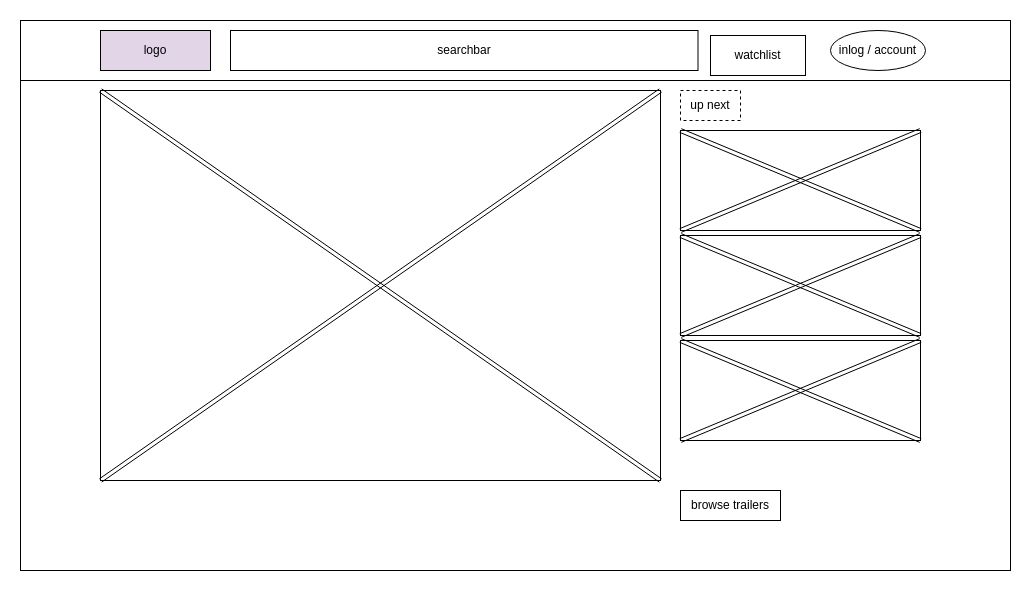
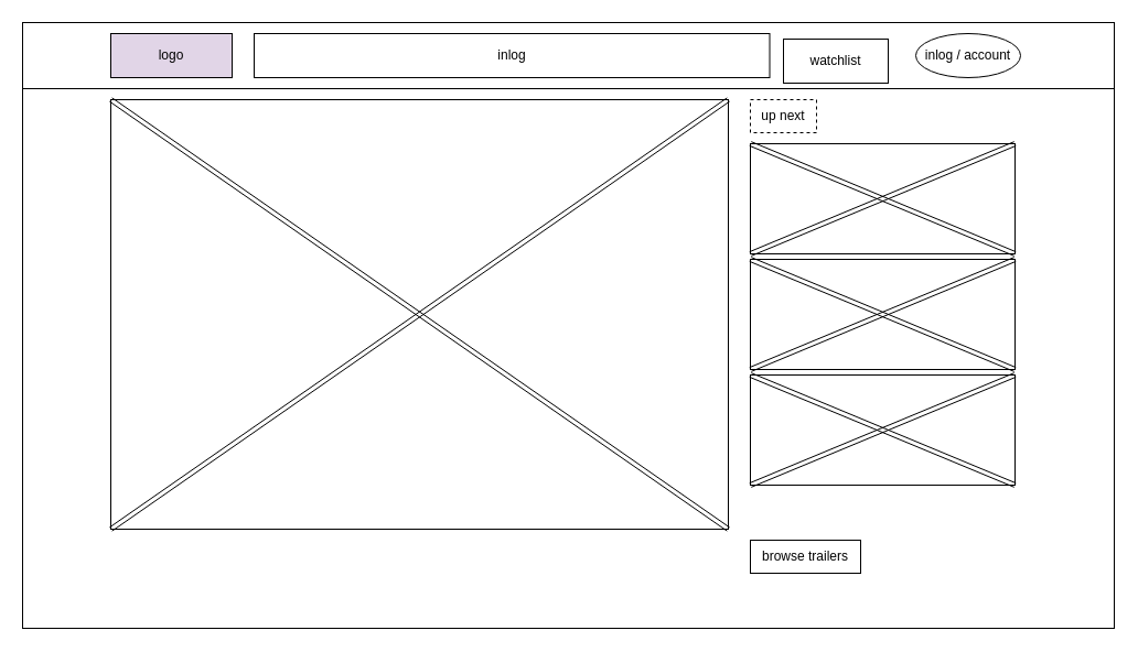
- <mxCell id="6" value="searchbar" style="rounded=0;whiteSpace=wrap;html=1;" vertex="1" parent="1"><mxGeometry x="230" y="30" width="467.5" height="40" as="geometry" /></mxCell>
+ <mxCell id="6" value="inlog" style="rounded=0;whiteSpace=wrap;html=1;" vertex="1" parent="1"><mxGeometry x="230" y="30" width="467.5" height="40" as="geometry" /></mxCell>
